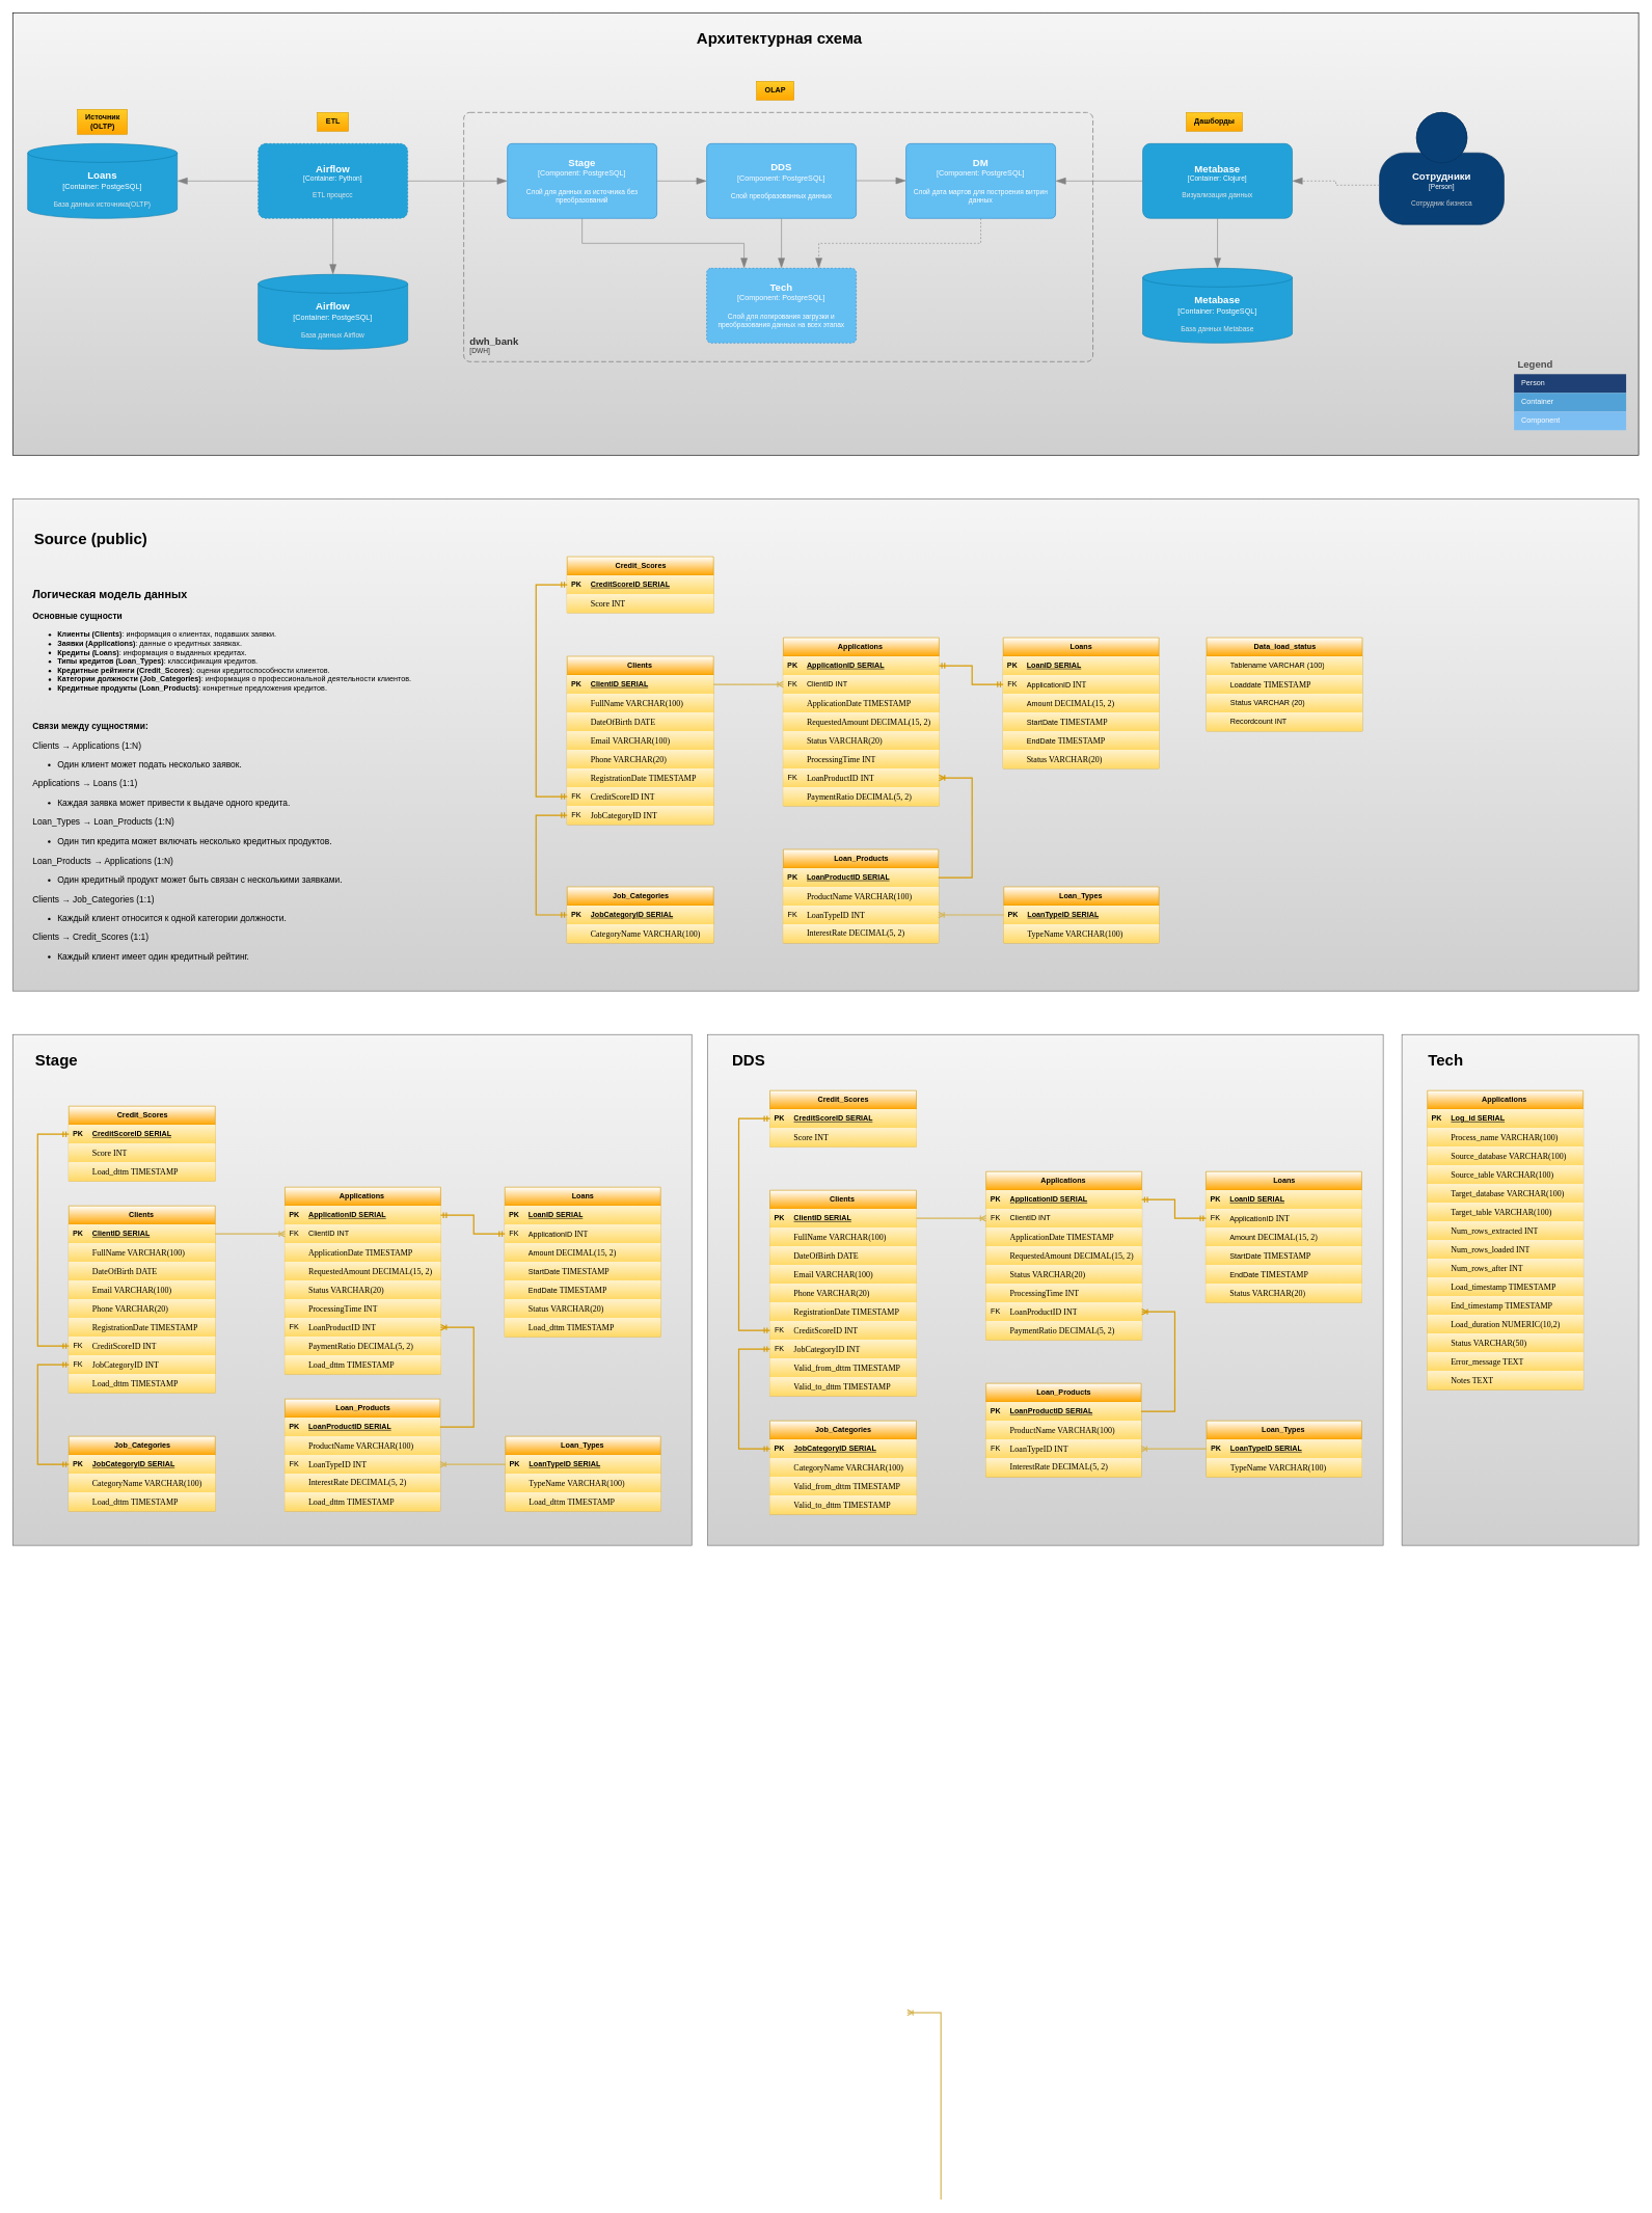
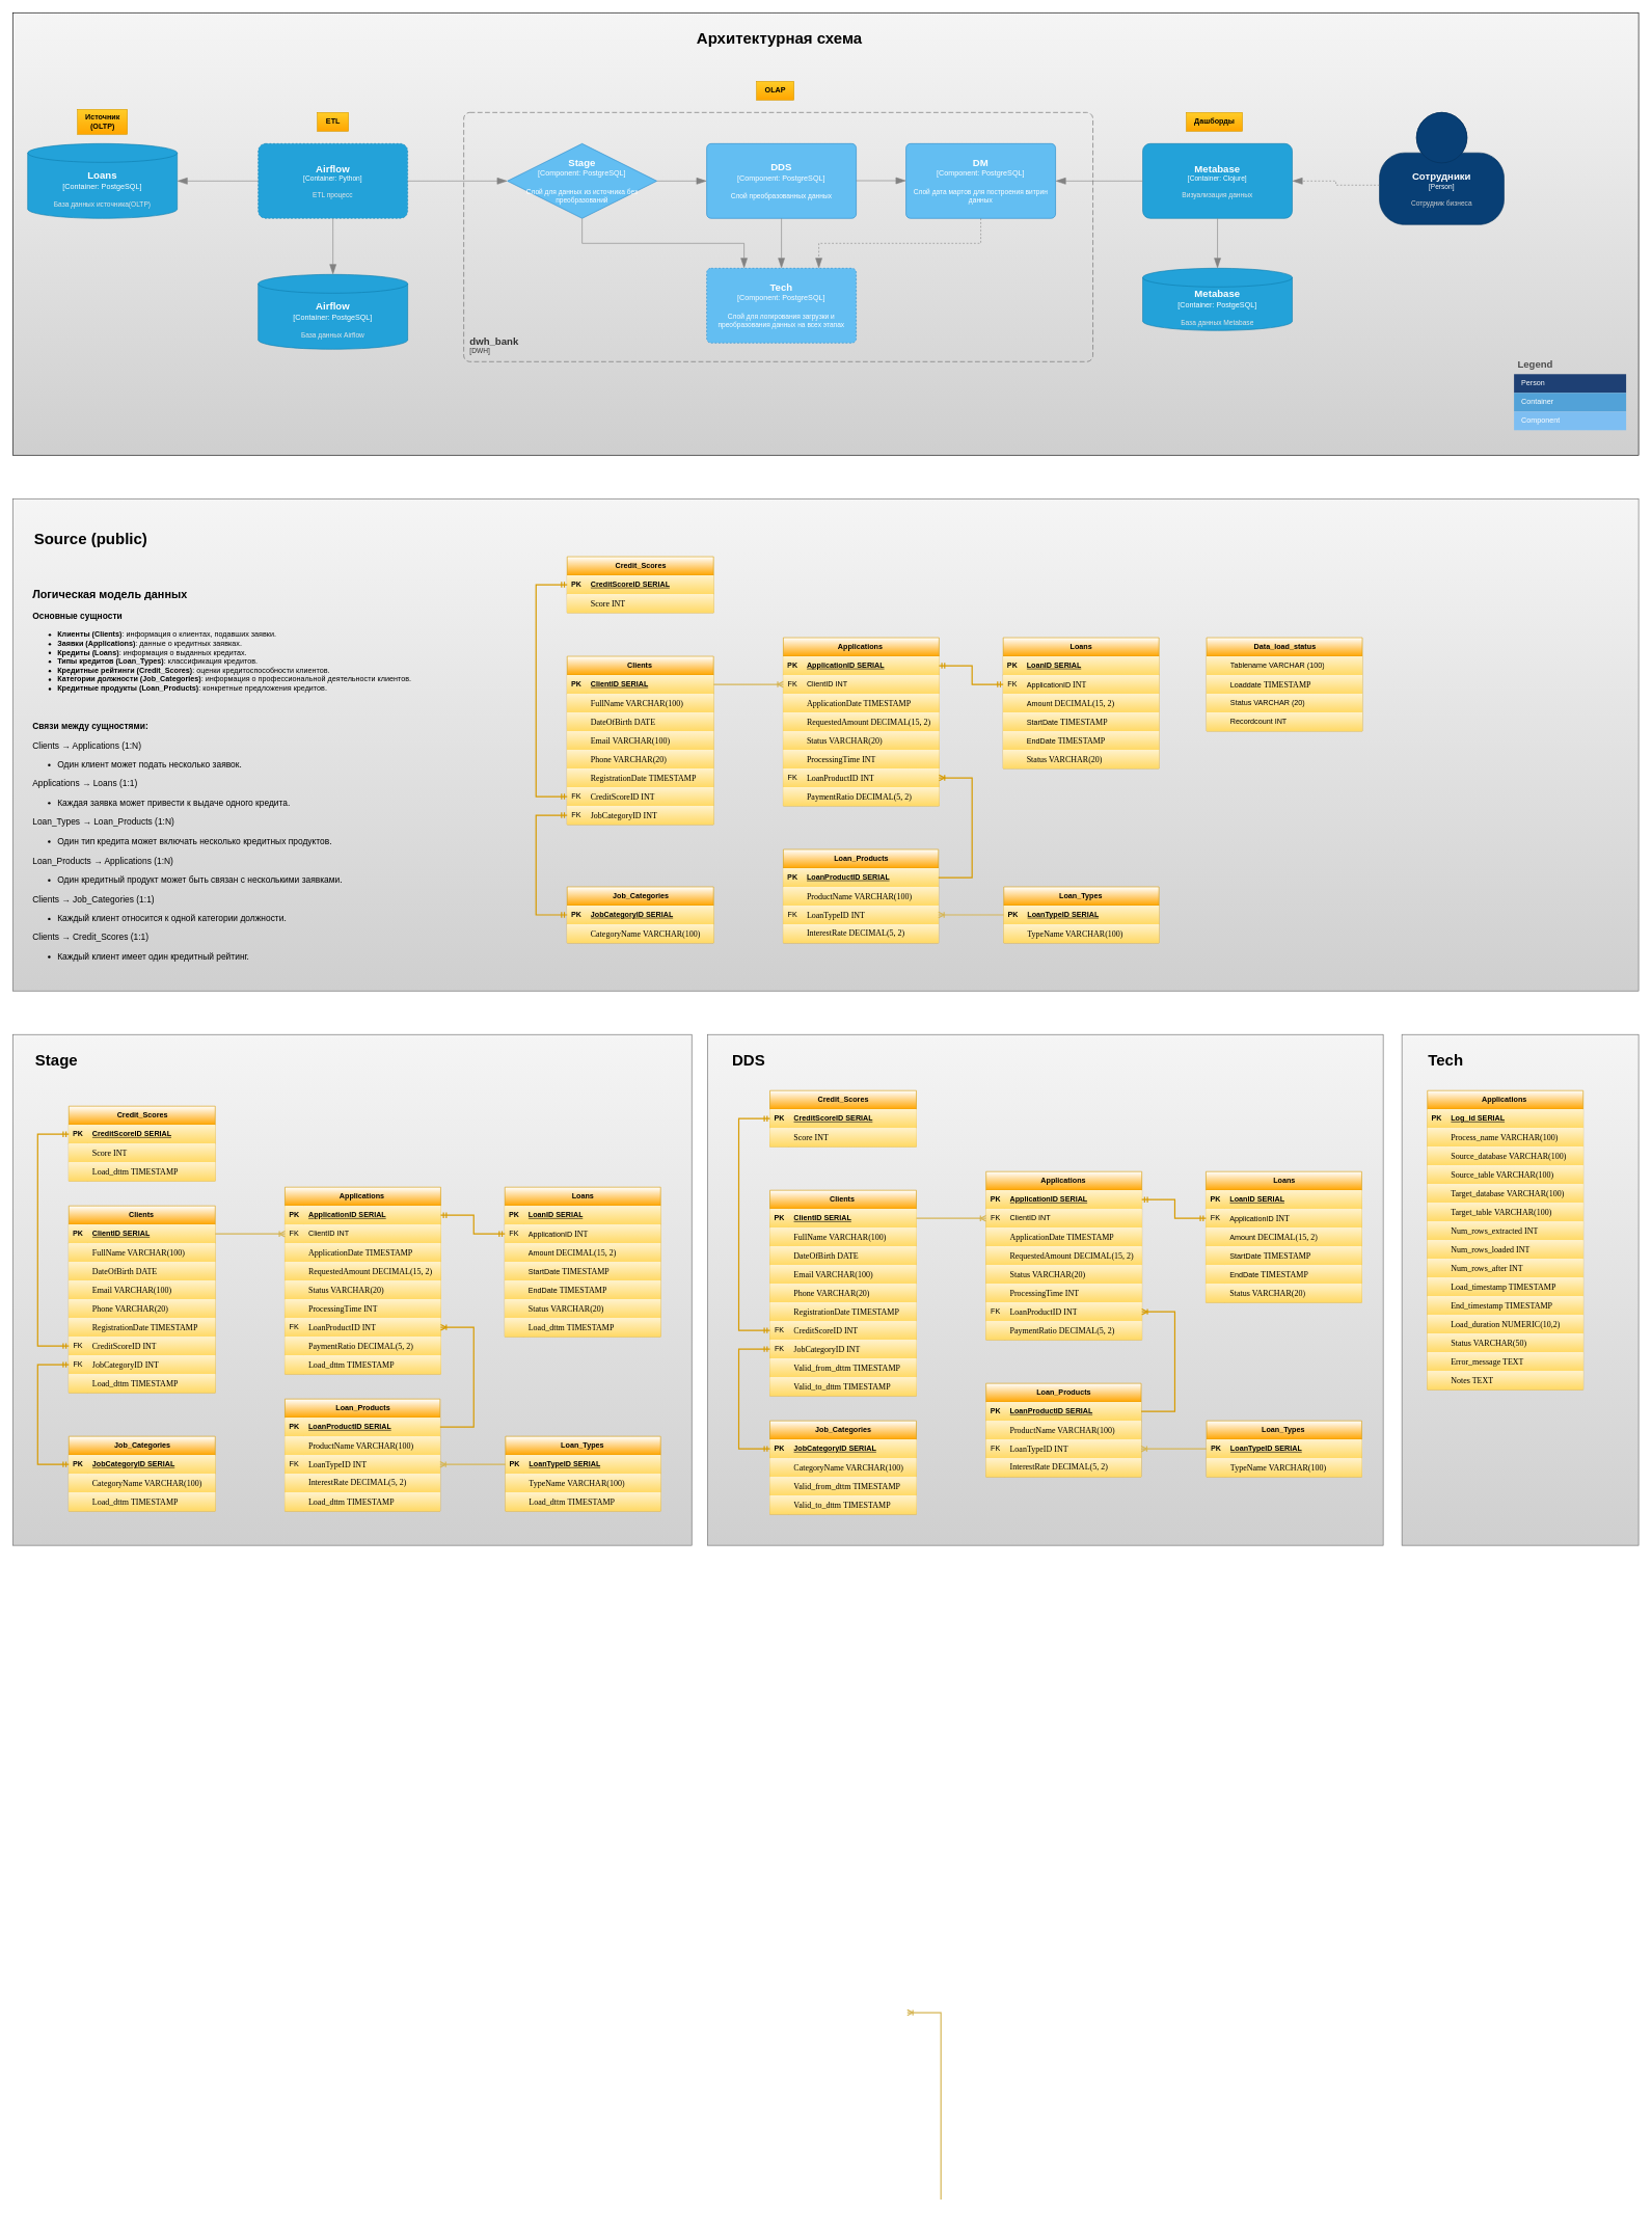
- <mxCell id="4" value="&lt;font style=&quot;font-size: 16px&quot;&gt;&lt;b&gt;Stage&lt;/b&gt;&lt;/font&gt;&lt;div&gt;[Component: PostgreSQL]&lt;/div&gt;&lt;br&gt;&lt;div&gt;&lt;font style=&quot;font-size: 11px&quot;&gt;Слой для данных из источника без преобразований&lt;/font&gt;&lt;/div&gt;" style="rounded=1;whiteSpace=wrap;html=1;labelBackgroundColor=none;fillColor=#63BEF2;fontColor=#ffffff;align=center;arcSize=6;strokeColor=#2086C9;metaEdit=1;resizable=0;points=[[0.25,0,0],[0.5,0,0],[0.75,0,0],[1,0.25,0],[1,0.5,0],[1,0.75,0],[0.75,1,0],[0.5,1,0],[0.25,1,0],[0,0.75,0],[0,0.5,0],[0,0.25,0]];" parent="1" vertex="1"><mxGeometry x="814" y="230" width="240" height="120" as="geometry" /></mxCell>
+ <mxCell id="4" value="&lt;font style=&quot;font-size: 16px&quot;&gt;&lt;b&gt;Stage&lt;/b&gt;&lt;/font&gt;&lt;div&gt;[Component: PostgreSQL]&lt;/div&gt;&lt;br&gt;&lt;div&gt;&lt;font style=&quot;font-size: 11px&quot;&gt;Слой для данных из источника без преобразований&lt;/font&gt;&lt;/div&gt;" style="rhombus;whiteSpace=wrap;html=1;labelBackgroundColor=none;fillColor=#63BEF2;fontColor=#ffffff;align=center;arcSize=6;strokeColor=#2086C9;metaEdit=1;resizable=0;points=[[0.25,0,0],[0.5,0,0],[0.75,0,0],[1,0.25,0],[1,0.5,0],[1,0.75,0],[0.75,1,0],[0.5,1,0],[0.25,1,0],[0,0.75,0],[0,0.5,0],[0,0.25,0]];" parent="1" vertex="1"><mxGeometry x="814" y="230" width="240" height="120" as="geometry" /></mxCell>
- <mxCell id="16" value="&lt;font style=&quot;font-size: 16px&quot;&gt;&lt;b&gt;Metabase&lt;/b&gt;&lt;/font&gt;&lt;div&gt;[Container:&amp;nbsp;PostgeSQL]&lt;/div&gt;&lt;br&gt;&lt;div&gt;&lt;font style=&quot;font-size: 11px&quot;&gt;&lt;font color=&quot;#E6E6E6&quot;&gt;База данных Metabase&lt;/font&gt;&lt;/div&gt;" style="shape=cylinder3;size=15;whiteSpace=wrap;html=1;boundedLbl=1;rounded=0;labelBackgroundColor=none;fillColor=#23A2D9;fontSize=12;fontColor=#ffffff;align=center;strokeColor=#0E7DAD;metaEdit=1;points=[[0.5,0,0],[1,0.25,0],[1,0.5,0],[1,0.75,0],[0.5,1,0],[0,0.75,0],[0,0.5,0],[0,0.25,0]];resizable=0;" parent="1" vertex="1"><mxGeometry x="1834" y="430" width="240" height="120" as="geometry" /></mxCell>
+ <mxCell id="16" value="&lt;font style=&quot;font-size: 16px&quot;&gt;&lt;b&gt;Metabase&lt;/b&gt;&lt;/font&gt;&lt;div&gt;[Container:&amp;nbsp;PostgeSQL]&lt;/div&gt;&lt;br&gt;&lt;div&gt;&lt;font style=&quot;font-size: 11px&quot;&gt;&lt;font color=&quot;#E6E6E6&quot;&gt;База данных Metabase&lt;/font&gt;&lt;/div&gt;" style="shape=cylinder3;size=15;whiteSpace=wrap;html=1;boundedLbl=1;rounded=0;labelBackgroundColor=none;fillColor=#23A2D9;fontSize=12;fontColor=#ffffff;align=center;strokeColor=#0E7DAD;metaEdit=1;points=[[0.5,0,0],[1,0.25,0],[1,0.5,0],[1,0.75,0],[0.5,1,0],[0,0.75,0],[0,0.5,0],[0,0.25,0]];resizable=0;" parent="1" vertex="1"><mxGeometry x="1834" y="430" width="240" height="100" as="geometry" /></mxCell>
